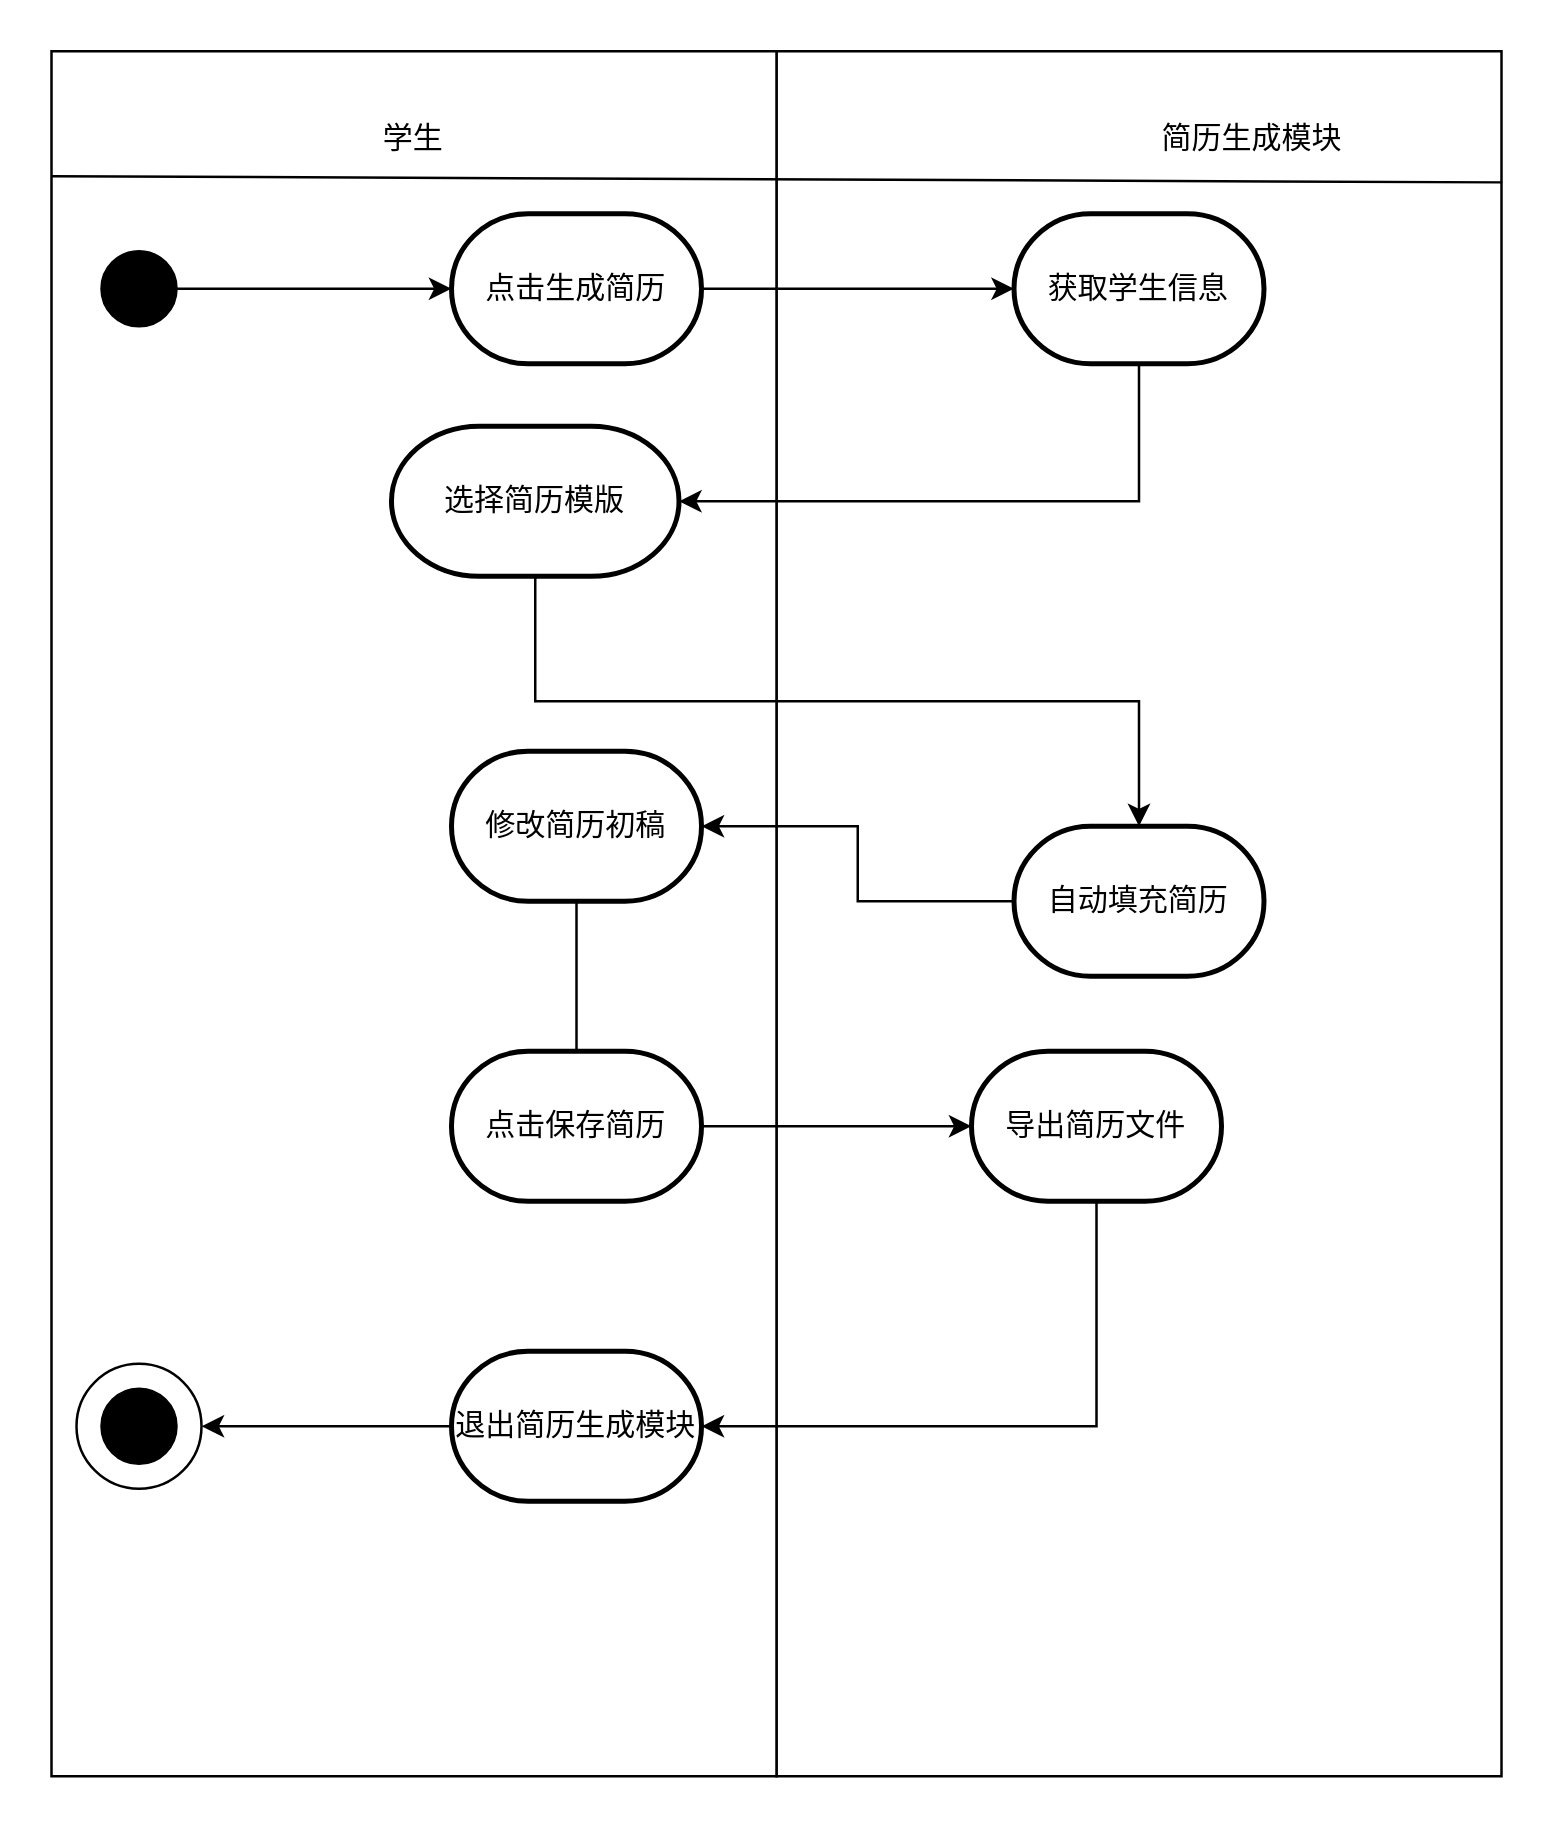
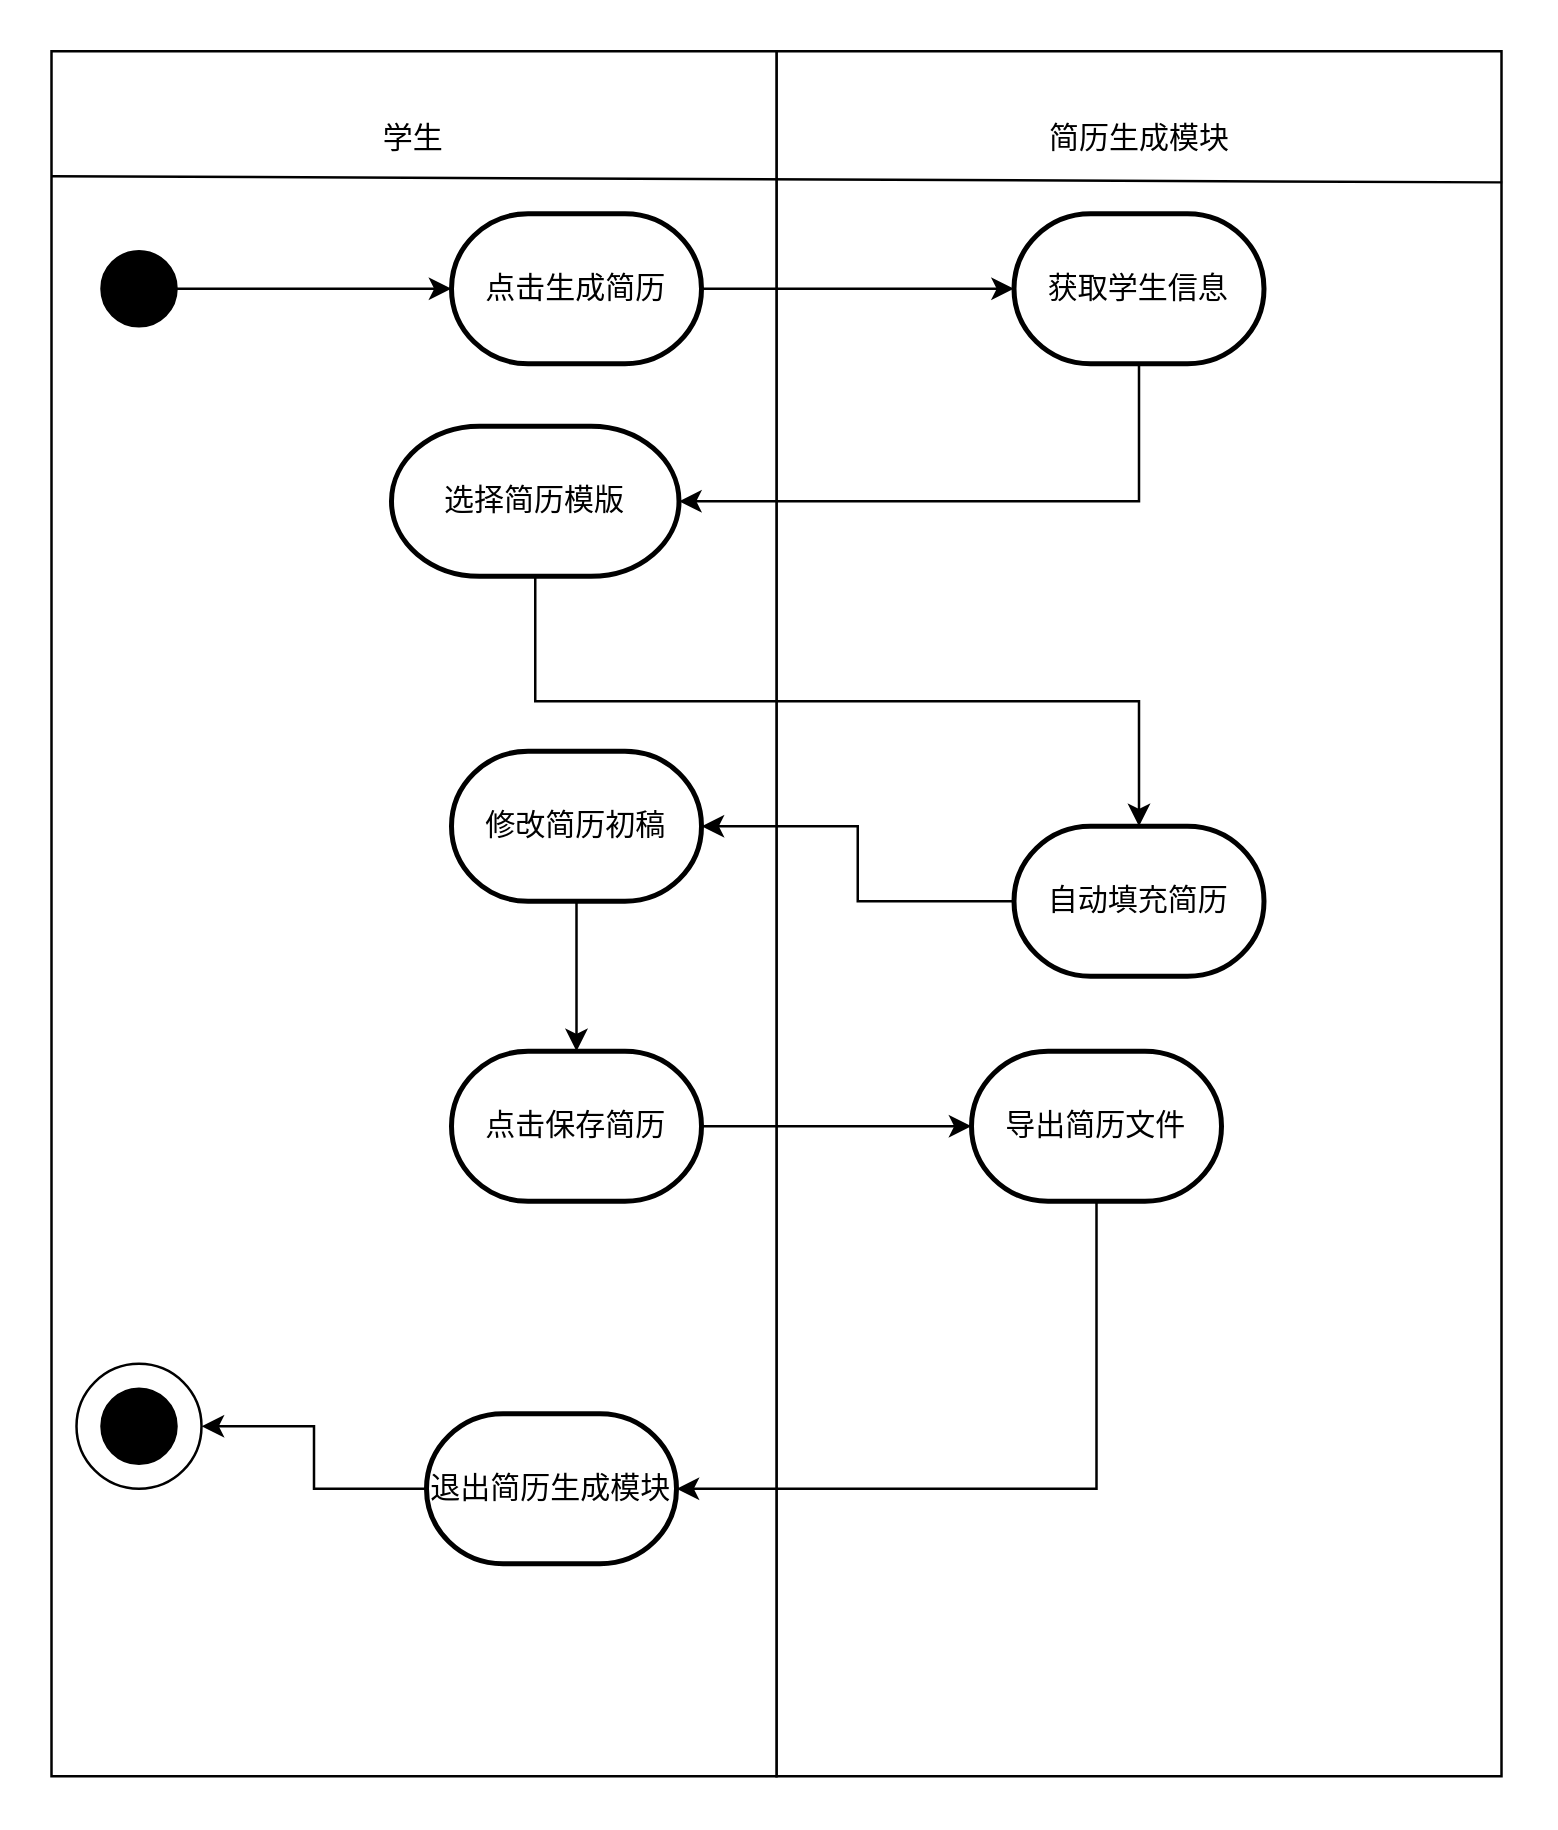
- <mxCell id="5" value="简历生成模块" style="text;html=1;align=center;verticalAlign=middle;whiteSpace=wrap;rounded=0;" vertex="1" parent="1"><mxGeometry x="462.5" y="40" width="75" height="30" as="geometry" /></mxCell>
+ <mxCell id="5" value="简历生成模块" style="text;html=1;align=center;verticalAlign=middle;whiteSpace=wrap;rounded=0;" vertex="1" parent="1"><mxGeometry x="417.5" y="40" width="75" height="30" as="geometry" /></mxCell>
- <mxCell id="19" style="edgeStyle=orthogonalEdgeStyle;rounded=0;orthogonalLoop=1;jettySize=auto;html=1;exitX=0.5;exitY=1;exitDx=0;exitDy=0;exitPerimeter=0;entryX=0.5;entryY=0;entryDx=0;entryDy=0;entryPerimeter=0;endArrow=none;" edge="1" parent="1" source="16" target="18"><mxGeometry relative="1" as="geometry" /></mxCell>
+ <mxCell id="19" style="edgeStyle=orthogonalEdgeStyle;rounded=0;orthogonalLoop=1;jettySize=auto;html=1;exitX=0.5;exitY=1;exitDx=0;exitDy=0;exitPerimeter=0;entryX=0.5;entryY=0;entryDx=0;entryDy=0;entryPerimeter=0;" edge="1" parent="1" source="16" target="18"><mxGeometry relative="1" as="geometry" /></mxCell>
- <mxCell id="23" value="退出简历生成模块" style="strokeWidth=2;html=1;shape=mxgraph.flowchart.terminator;whiteSpace=wrap;" vertex="1" parent="1"><mxGeometry x="180" y="540" width="100" height="60" as="geometry" /></mxCell>
+ <mxCell id="23" value="退出简历生成模块" style="strokeWidth=2;html=1;shape=mxgraph.flowchart.terminator;whiteSpace=wrap;" vertex="1" parent="1"><mxGeometry x="170" y="565" width="100" height="60" as="geometry" /></mxCell>
